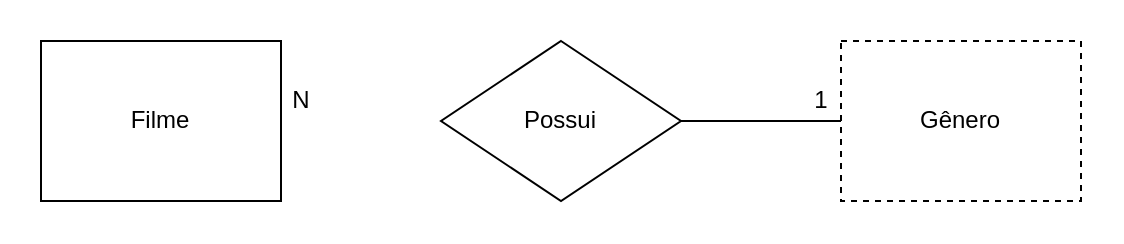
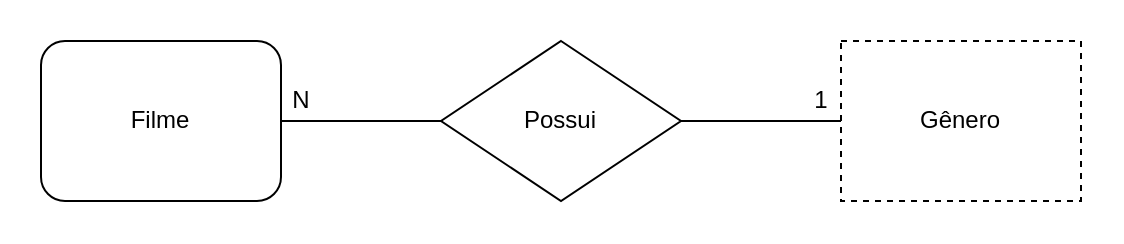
- <mxCell id="3" value="Filme" style="rounded=0;whiteSpace=wrap;html=1;" vertex="1" parent="1"><mxGeometry x="20" y="20" width="120" height="80" as="geometry" /></mxCell>
+ <mxCell id="3" value="Filme" style="whiteSpace=wrap;html=1;rounded=1;" vertex="1" parent="1"><mxGeometry x="20" y="20" width="120" height="80" as="geometry" /></mxCell>
+ <mxCell id="2" style="edgeStyle=orthogonalEdgeStyle;rounded=0;orthogonalLoop=1;jettySize=auto;html=1;endArrow=none;endFill=0;" edge="1" parent="1" source="3" target="5"><mxGeometry relative="1" as="geometry" /></mxCell>
